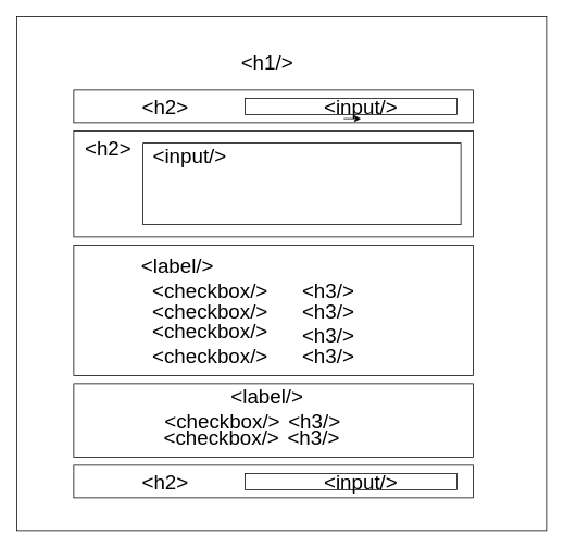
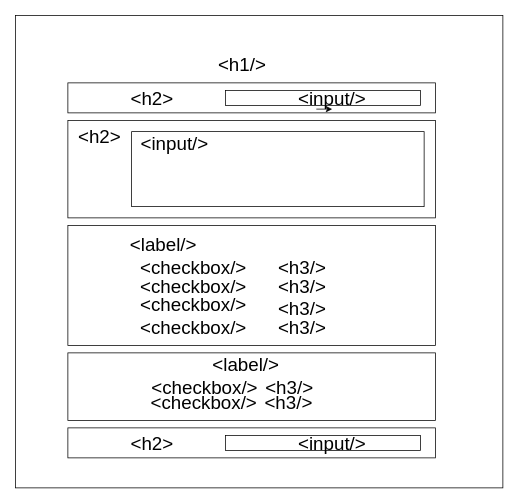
- <mxCell id="3" value="&lt;font style=&quot;font-size: 25px&quot;&gt;&amp;lt;h1/&amp;gt;&lt;/font&gt;" style="text;html=1;strokeColor=none;fillColor=none;align=center;verticalAlign=middle;whiteSpace=wrap;rounded=0;" vertex="1" parent="1"><mxGeometry x="285" y="60" width="85" height="30" as="geometry" /></mxCell>
+ <mxCell id="3" value="&lt;font style=&quot;font-size: 25px&quot;&gt;&amp;lt;h1/&amp;gt;&lt;/font&gt;" style="text;html=1;strokeColor=none;fillColor=none;align=center;verticalAlign=middle;whiteSpace=wrap;rounded=0;" vertex="1" parent="1"><mxGeometry x="280" y="70" width="85" height="30" as="geometry" /></mxCell>
